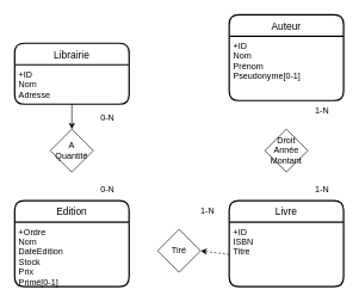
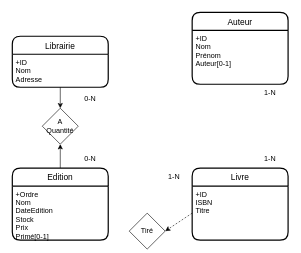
- <mxCell id="7" value="+ID&#10;Nom&#10;Prénom&#10;Pseudonyme[0-1]&#10;" style="align=left;strokeColor=none;fillColor=none;spacingLeft=4;fontSize=12;verticalAlign=top;resizable=0;rotatable=0;part=1;" parent="6" vertex="1"><mxGeometry y="30" width="160" height="90" as="geometry" /></mxCell>
+ <mxCell id="7" value="+ID&#10;Nom&#10;Prénom&#10;Auteur[0-1]&#10;" style="align=left;strokeColor=none;fillColor=none;spacingLeft=4;fontSize=12;verticalAlign=top;resizable=0;rotatable=0;part=1;" parent="6" vertex="1"><mxGeometry y="30" width="160" height="90" as="geometry" /></mxCell>
- <mxCell id="17" value="Droit&lt;br&gt;Année&lt;br&gt;Montant" style="shape=rhombus;perimeter=rhombusPerimeter;whiteSpace=wrap;html=1;align=center;" parent="1" vertex="1"><mxGeometry x="370" y="180" width="60" height="60" as="geometry" /></mxCell>
+ <mxCell id="9" style="edgeStyle=none;rounded=0;orthogonalLoop=1;jettySize=auto;html=1;exitX=0.5;exitY=0;exitDx=0;exitDy=0;entryX=0.5;entryY=1;entryDx=0;entryDy=0;" parent="1" source="10" target="12" edge="1"><mxGeometry relative="1" as="geometry" /></mxCell>
- <mxCell id="15" value="Tiré" style="shape=rhombus;perimeter=rhombusPerimeter;whiteSpace=wrap;html=1;align=center;" parent="1" vertex="1"><mxGeometry x="220" y="320" width="60" height="60" as="geometry" /></mxCell>
+ <mxCell id="15" value="Tiré" style="shape=rhombus;perimeter=rhombusPerimeter;whiteSpace=wrap;html=1;align=center;" parent="1" vertex="1"><mxGeometry x="215" y="355" width="60" height="60" as="geometry" /></mxCell>
